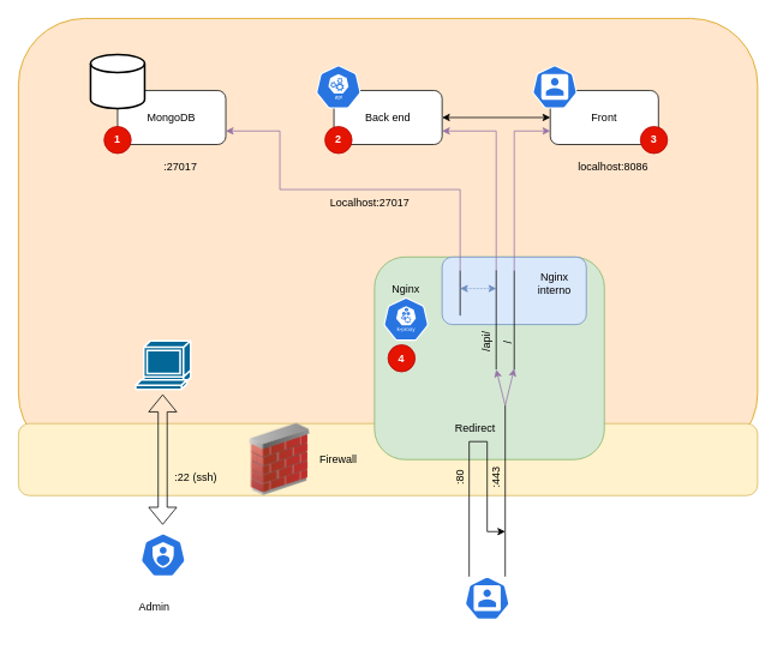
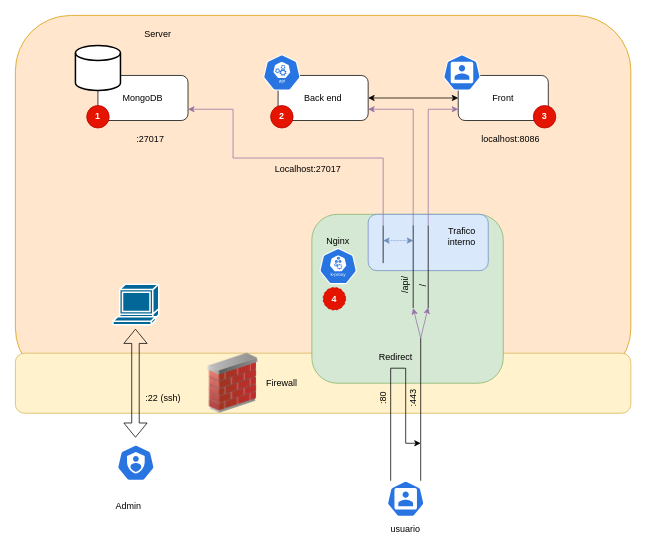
+ <mxCell id="36" value="Server" style="text;html=1;strokeColor=none;fillColor=none;align=center;verticalAlign=middle;whiteSpace=wrap;rounded=0;" parent="1" vertex="1"><mxGeometry x="180" y="30" width="60" height="30" as="geometry" /></mxCell>
- <mxCell id="20" value="Nginx interno" style="text;html=1;strokeColor=none;fillColor=none;align=center;verticalAlign=middle;whiteSpace=wrap;rounded=0;" parent="1" vertex="1"><mxGeometry x="585" y="300" width="60" height="30" as="geometry" /></mxCell>
+ <mxCell id="20" value="Trafico interno" style="text;html=1;strokeColor=none;fillColor=none;align=center;verticalAlign=middle;whiteSpace=wrap;rounded=0;" parent="1" vertex="1"><mxGeometry x="585" y="300" width="60" height="30" as="geometry" /></mxCell>
- <mxCell id="40" value="4" style="ellipse;whiteSpace=wrap;html=1;aspect=fixed;fillColor=#e51400;fontColor=#ffffff;strokeColor=#B20000;fontStyle=1" parent="1" vertex="1"><mxGeometry x="430" y="382.5" width="30" height="30" as="geometry" /></mxCell>
+ <mxCell id="40" value="4" style="ellipse;whiteSpace=wrap;html=1;aspect=fixed;fillColor=#e51400;fontColor=#ffffff;strokeColor=#B20000;fontStyle=1;dashed=1;" parent="1" vertex="1"><mxGeometry x="430" y="382.5" width="30" height="30" as="geometry" /></mxCell>
+ <mxCell id="48" value="usuario" style="text;html=1;strokeColor=none;fillColor=none;align=center;verticalAlign=middle;whiteSpace=wrap;rounded=0;" parent="1" vertex="1"><mxGeometry x="510" y="690" width="60" height="30" as="geometry" /></mxCell>
